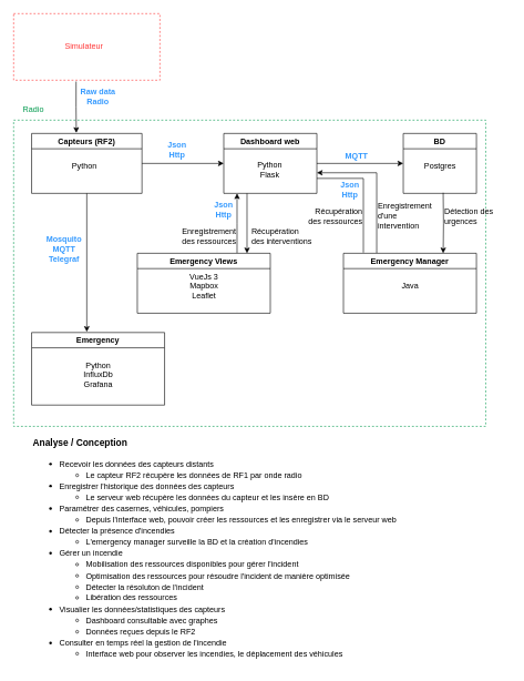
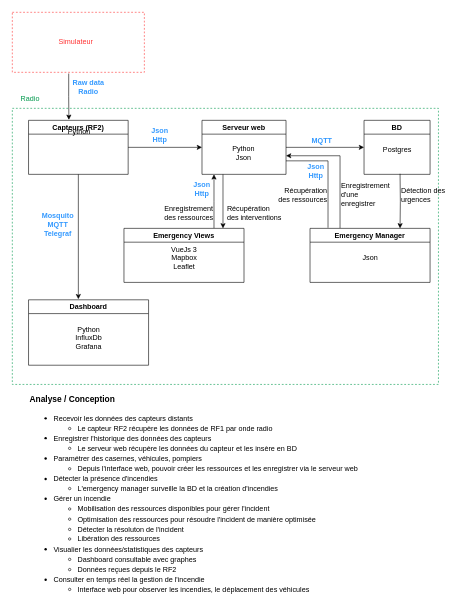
- <mxCell id="21" value="Dashboard web" style="swimlane;fontColor=#000000;strokeColor=#000000;fillColor=default;fontStyle=1" vertex="1" parent="1"><mxGeometry x="336" y="200" width="140" height="90" as="geometry" /></mxCell>
+ <mxCell id="21" value="Serveur web" style="swimlane;fontColor=#000000;strokeColor=#000000;fillColor=default;fontStyle=1" vertex="1" parent="1"><mxGeometry x="336" y="200" width="140" height="90" as="geometry" /></mxCell>
- <mxCell id="11" value="&lt;div&gt;Python&lt;/div&gt;" style="text;html=1;align=center;verticalAlign=middle;resizable=0;points=[];autosize=1;strokeColor=none;fillColor=none;fontColor=#000000;" vertex="1" parent="10"><mxGeometry x="54" y="40" width="50" height="20" as="geometry" /></mxCell>
+ <mxCell id="11" value="&lt;div&gt;Python&lt;/div&gt;" style="text;html=1;align=center;verticalAlign=middle;resizable=0;points=[];autosize=1;strokeColor=none;fillColor=none;fontColor=#000000;" vertex="1" parent="10"><mxGeometry x="59" y="10" width="50" height="20" as="geometry" /></mxCell>
- <mxCell id="22" value="&lt;div&gt;Python&lt;/div&gt;Flask" style="text;html=1;align=center;verticalAlign=middle;resizable=0;points=[];autosize=1;strokeColor=none;fillColor=none;fontColor=#000000;" vertex="1" parent="21"><mxGeometry x="44" y="40" width="50" height="30" as="geometry" /></mxCell>
+ <mxCell id="22" value="&lt;div&gt;Python&lt;/div&gt;Json" style="text;html=1;align=center;verticalAlign=middle;resizable=0;points=[];autosize=1;strokeColor=none;fillColor=none;fontColor=#000000;" vertex="1" parent="21"><mxGeometry x="44" y="40" width="50" height="30" as="geometry" /></mxCell>
- <mxCell id="28" value="Enregistrement d'une intervention" style="text;html=1;strokeColor=none;fillColor=none;align=left;verticalAlign=middle;whiteSpace=wrap;rounded=0;fontColor=#000000;" vertex="1" parent="1"><mxGeometry x="566" y="309" width="90" height="30" as="geometry" /></mxCell>
+ <mxCell id="28" value="Enregistrement d'une enregistrer" style="text;html=1;strokeColor=none;fillColor=none;align=left;verticalAlign=middle;whiteSpace=wrap;rounded=0;fontColor=#000000;" vertex="1" parent="1"><mxGeometry x="566" y="309" width="90" height="30" as="geometry" /></mxCell>
- <mxCell id="17" value="Java" style="text;html=1;align=center;verticalAlign=middle;resizable=0;points=[];autosize=1;strokeColor=none;fillColor=none;fontColor=#000000;" vertex="1" parent="16"><mxGeometry x="80" y="40" width="40" height="20" as="geometry" /></mxCell>
+ <mxCell id="17" value="Json" style="text;html=1;align=center;verticalAlign=middle;resizable=0;points=[];autosize=1;strokeColor=none;fillColor=none;fontColor=#000000;" vertex="1" parent="16"><mxGeometry x="80" y="40" width="40" height="20" as="geometry" /></mxCell>
- <mxCell id="23" value="Emergency" style="swimlane;fontColor=#000000;strokeColor=#000000;fillColor=default;fontStyle=1" vertex="1" parent="1"><mxGeometry x="47" y="499" width="200" height="109" as="geometry" /></mxCell>
+ <mxCell id="23" value="Dashboard" style="swimlane;fontColor=#000000;strokeColor=#000000;fillColor=default;fontStyle=1" vertex="1" parent="1"><mxGeometry x="47" y="499" width="200" height="109" as="geometry" /></mxCell>
